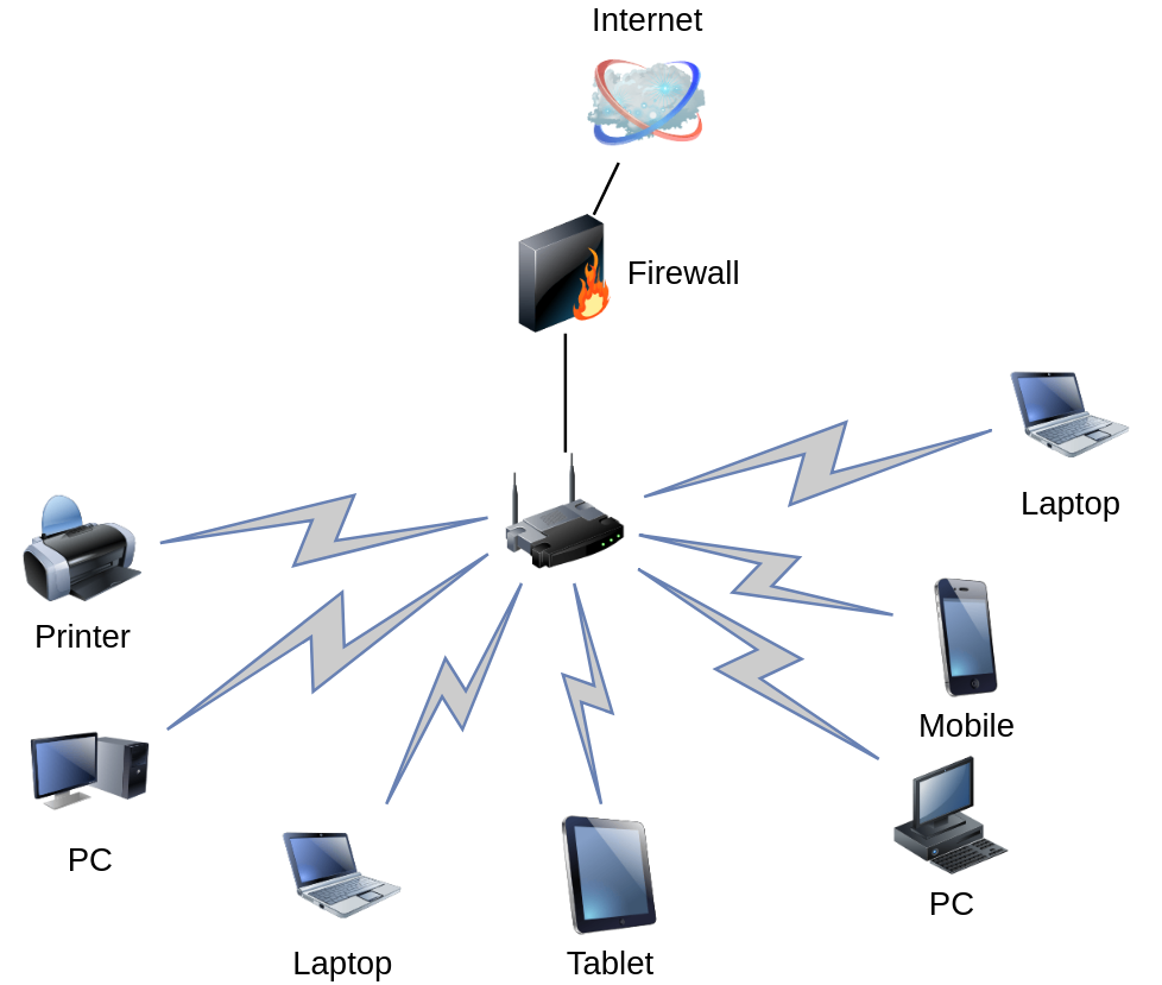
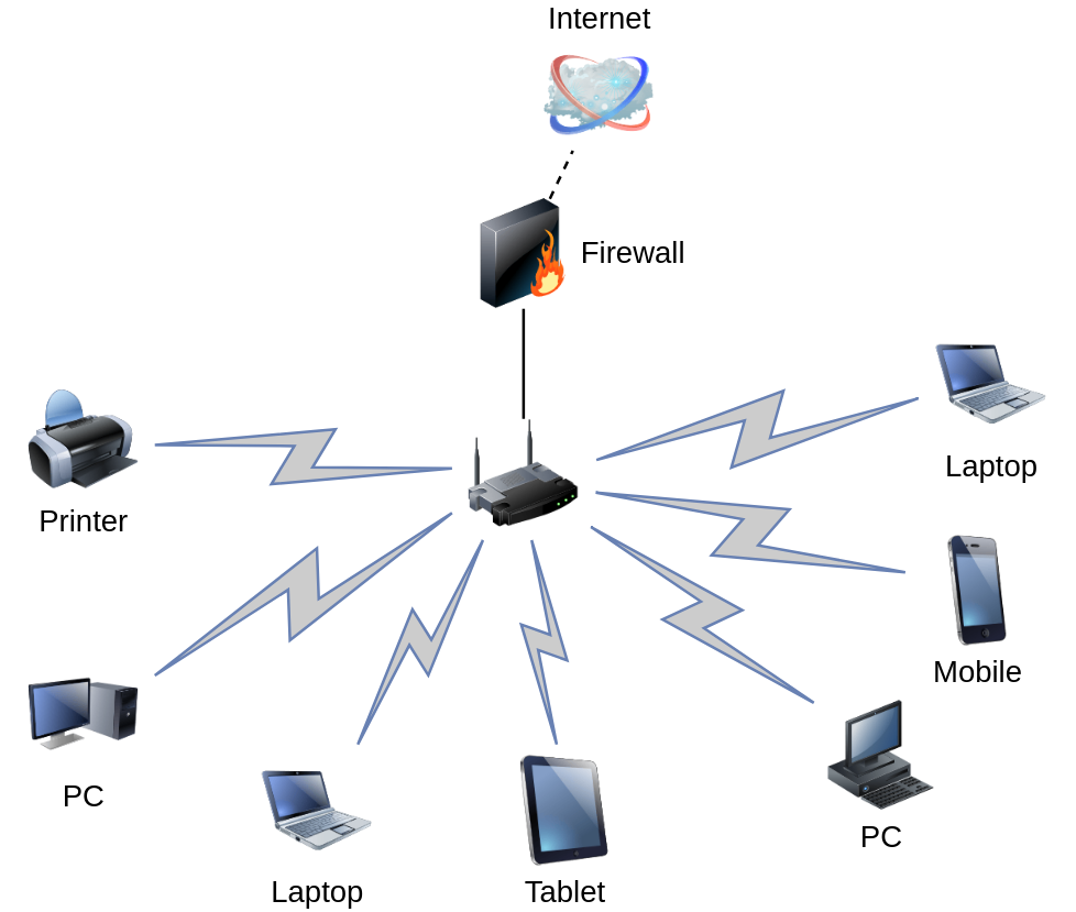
- <mxCell id="5" style="edgeStyle=none;rounded=0;html=1;labelBackgroundColor=none;endArrow=none;strokeWidth=2;fontFamily=Verdana;fontSize=22" parent="1" source="6" target="4" edge="1"><mxGeometry relative="1" as="geometry" /></mxCell>
+ <mxCell id="5" style="edgeStyle=none;rounded=0;html=1;labelBackgroundColor=none;endArrow=none;strokeWidth=2;fontFamily=Verdana;fontSize=22;dashed=1;" parent="1" source="6" target="4" edge="1"><mxGeometry relative="1" as="geometry" /></mxCell>
- <mxCell id="9" value="Printer" style="image;html=1;labelBackgroundColor=#ffffff;image=img/lib/clip_art/computers/Printer_128x128.png;rounded=1;shadow=0;comic=0;strokeWidth=2;fontSize=22" parent="1" vertex="1"><mxGeometry x="15" y="320" width="80" height="80" as="geometry" /></mxCell>
+ <mxCell id="9" value="Printer" style="image;html=1;labelBackgroundColor=#ffffff;image=img/lib/clip_art/computers/Printer_128x128.png;rounded=1;shadow=0;comic=0;strokeWidth=2;fontSize=22" parent="1" vertex="1"><mxGeometry x="20" y="270" width="80" height="80" as="geometry" /></mxCell>
- <mxCell id="11" value="Mobile" style="image;html=1;labelBackgroundColor=#ffffff;image=img/lib/clip_art/telecommunication/iPhone_128x128.png;rounded=1;shadow=0;comic=0;strokeWidth=2;fontSize=22" parent="1" vertex="1"><mxGeometry x="610" y="380" width="80" height="80" as="geometry" /></mxCell>
+ <mxCell id="11" value="Mobile" style="image;html=1;labelBackgroundColor=#ffffff;image=img/lib/clip_art/telecommunication/iPhone_128x128.png;rounded=1;shadow=0;comic=0;strokeWidth=2;fontSize=22" parent="1" vertex="1"><mxGeometry x="670" y="380" width="80" height="80" as="geometry" /></mxCell>
